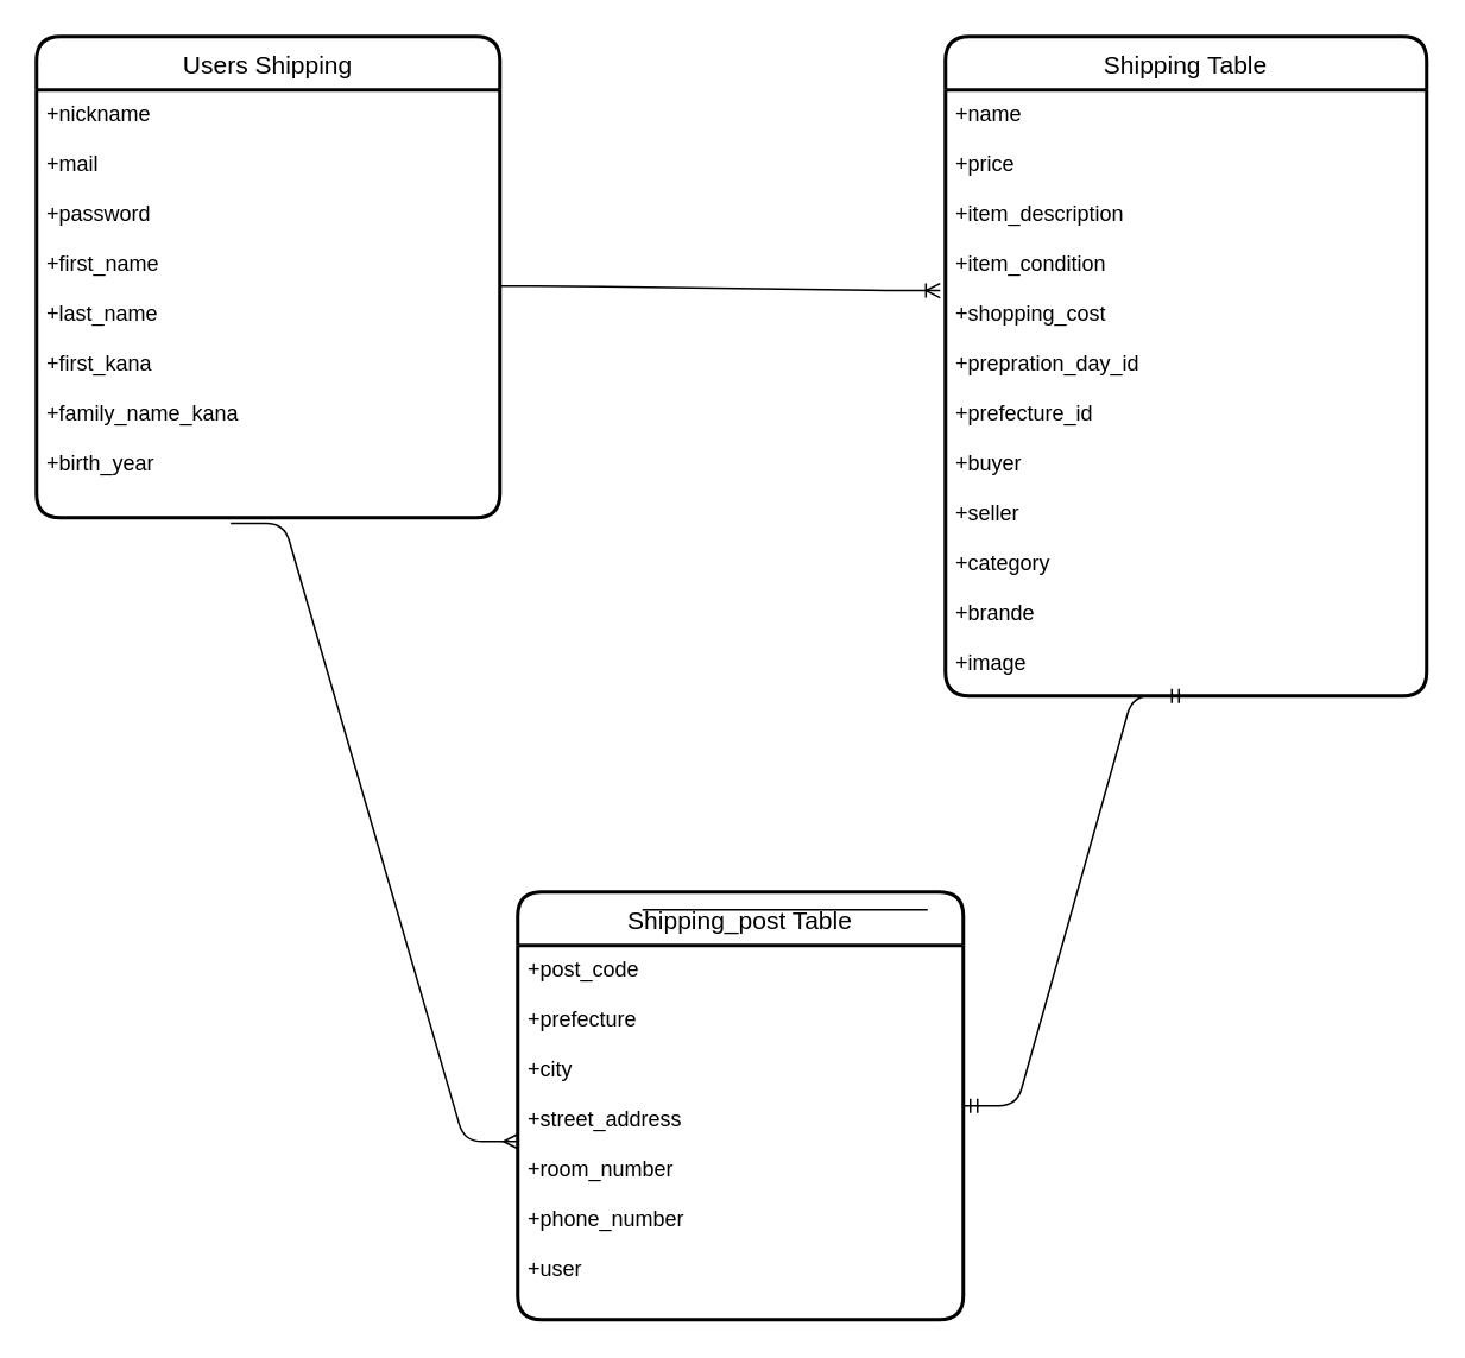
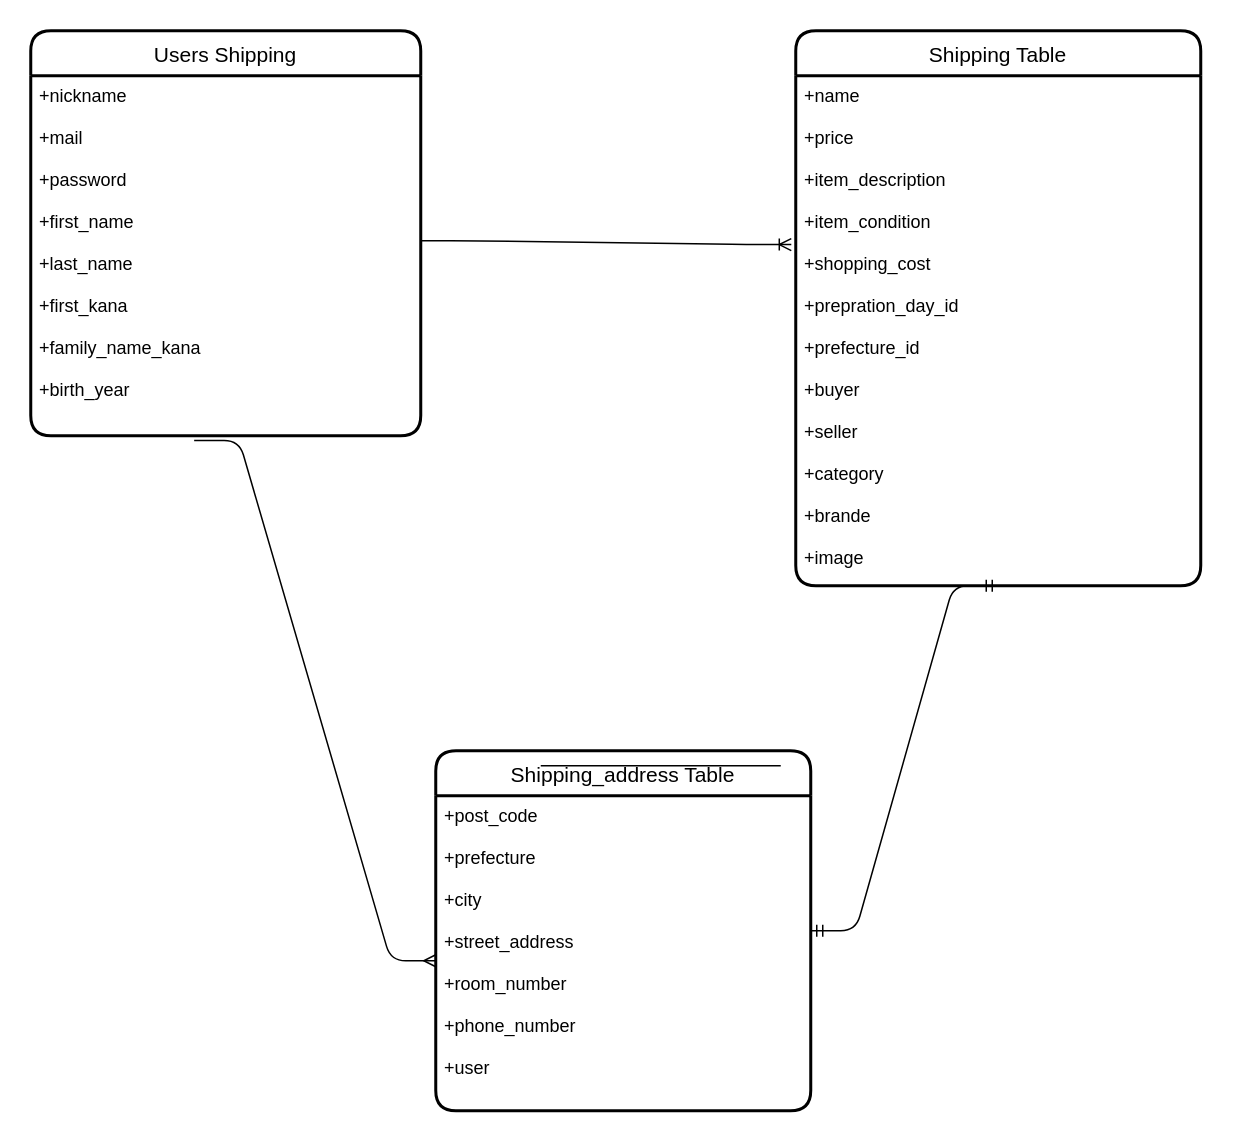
- <mxCell id="6" value="Shipping_post Table" style="swimlane;childLayout=stackLayout;horizontal=1;startSize=30;horizontalStack=0;rounded=1;fontSize=14;fontStyle=0;strokeWidth=2;resizeParent=0;resizeLast=1;shadow=0;dashed=0;align=center;" vertex="1" parent="1"><mxGeometry x="290" y="500" width="250" height="240" as="geometry" /></mxCell>
+ <mxCell id="6" value="Shipping_address Table" style="swimlane;childLayout=stackLayout;horizontal=1;startSize=30;horizontalStack=0;rounded=1;fontSize=14;fontStyle=0;strokeWidth=2;resizeParent=0;resizeLast=1;shadow=0;dashed=0;align=center;" vertex="1" parent="1"><mxGeometry x="290" y="500" width="250" height="240" as="geometry" /></mxCell>
